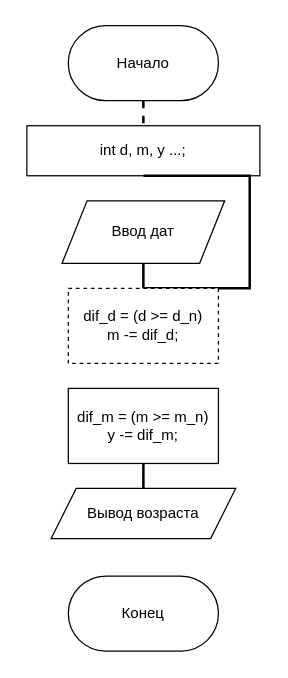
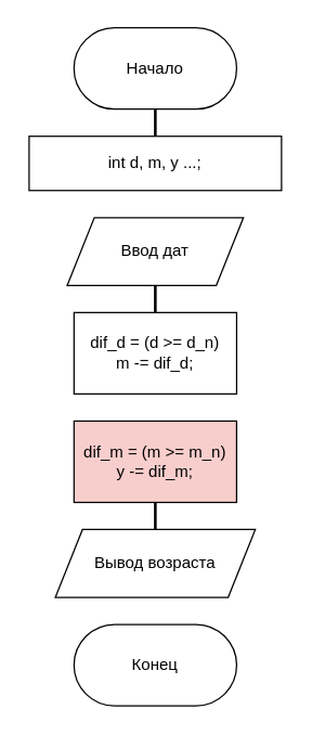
- <mxCell id="2" style="edgeStyle=orthogonalEdgeStyle;rounded=0;orthogonalLoop=1;jettySize=auto;html=1;exitX=0.5;exitY=1;exitDx=0;exitDy=0;entryX=0.5;entryY=0;entryDx=0;entryDy=0;strokeWidth=2;endArrow=none;endFill=0;dashed=1;" parent="1" source="3" target="5" edge="1"><mxGeometry relative="1" as="geometry" /></mxCell>
+ <mxCell id="2" style="edgeStyle=orthogonalEdgeStyle;rounded=0;orthogonalLoop=1;jettySize=auto;html=1;exitX=0.5;exitY=1;exitDx=0;exitDy=0;entryX=0.5;entryY=0;entryDx=0;entryDy=0;strokeWidth=2;endArrow=none;endFill=0;" parent="1" source="3" target="5" edge="1"><mxGeometry relative="1" as="geometry" /></mxCell>
- <mxCell id="6" style="edgeStyle=orthogonalEdgeStyle;rounded=0;orthogonalLoop=1;jettySize=auto;html=1;exitX=0.5;exitY=1;exitDx=0;exitDy=0;strokeWidth=2;endArrow=none;endFill=0;" edge="1" parent="1" source="7" target="5"><mxGeometry relative="1" as="geometry" /></mxCell>
+ <mxCell id="6" style="edgeStyle=orthogonalEdgeStyle;rounded=0;orthogonalLoop=1;jettySize=auto;html=1;exitX=0.5;exitY=1;exitDx=0;exitDy=0;entryX=0.5;entryY=0;entryDx=0;entryDy=0;strokeWidth=2;endArrow=none;endFill=0;" edge="1" parent="1" source="7" target="10"><mxGeometry relative="1" as="geometry" /></mxCell>
- <mxCell id="10" value="dif_d = (d &amp;gt;= d_n)&lt;div&gt;m -= dif_d;&lt;/div&gt;" style="rounded=0;whiteSpace=wrap;html=1;dashed=1;" vertex="1" parent="1"><mxGeometry x="54.01" y="230" width="120" height="60" as="geometry" /></mxCell>
+ <mxCell id="10" value="dif_d = (d &amp;gt;= d_n)&lt;div&gt;m -= dif_d;&lt;/div&gt;" style="rounded=0;whiteSpace=wrap;html=1;" vertex="1" parent="1"><mxGeometry x="54.01" y="230" width="120" height="60" as="geometry" /></mxCell>
- <mxCell id="11" value="dif_m = (m &amp;gt;= m_n)&lt;div&gt;y -= dif_m;&lt;/div&gt;" style="rounded=0;whiteSpace=wrap;html=1;" vertex="1" parent="1"><mxGeometry x="54" y="310" width="120" height="60" as="geometry" /></mxCell>
+ <mxCell id="11" value="dif_m = (m &amp;gt;= m_n)&lt;div&gt;y -= dif_m;&lt;/div&gt;" style="rounded=0;whiteSpace=wrap;html=1;fillColor=#f8cecc;" vertex="1" parent="1"><mxGeometry x="54" y="310" width="120" height="60" as="geometry" /></mxCell>
- <mxCell id="8" value="Вывод возраста" style="shape=parallelogram;perimeter=parallelogramPerimeter;whiteSpace=wrap;html=1;fixedSize=1;" parent="1" vertex="1"><mxGeometry x="40.26" y="390" width="147.51" height="40" as="geometry" /></mxCell>
+ <mxCell id="8" value="Вывод возраста" style="shape=parallelogram;perimeter=parallelogramPerimeter;whiteSpace=wrap;html=1;fixedSize=1;" parent="1" vertex="1"><mxGeometry x="40.26" y="390" width="147.51" height="50" as="geometry" /></mxCell>
